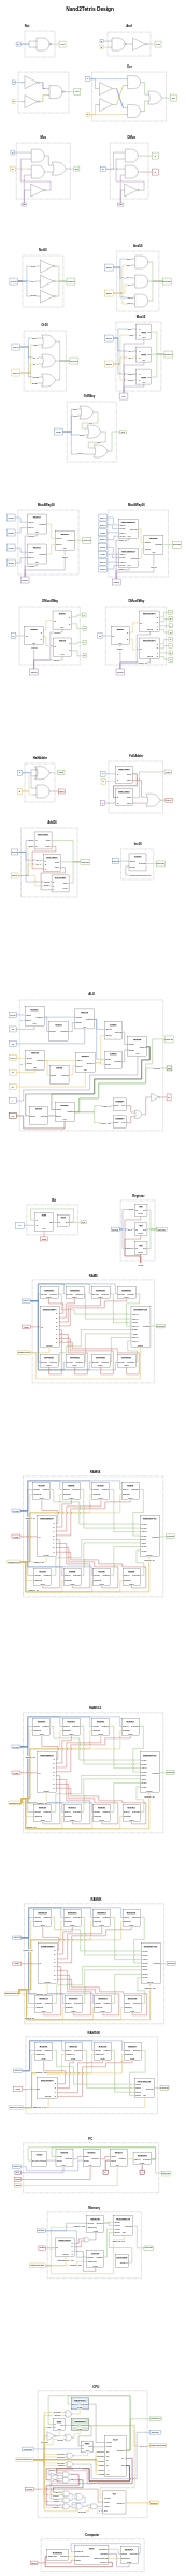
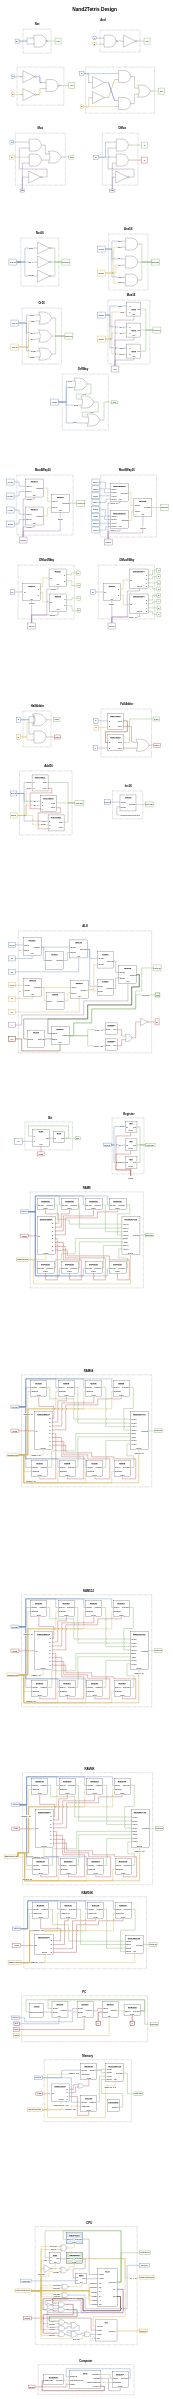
- <mxCell id="10" value="&lt;h1 style=&quot;margin-top: 0px;&quot;&gt;Nand2Tetris Design&lt;/h1&gt;" style="text;html=1;whiteSpace=wrap;overflow=hidden;rounded=0;" parent="1" vertex="1"><mxGeometry x="303" y="20" width="240" height="40" as="geometry" /></mxCell>
+ <mxCell id="10" value="&lt;h1 style=&quot;margin-top: 0px;&quot;&gt;Nand2Tetris Design&lt;/h1&gt;" style="text;html=1;whiteSpace=wrap;overflow=hidden;rounded=0;" parent="1" vertex="1"><mxGeometry x="358" y="25" width="240" height="40" as="geometry" /></mxCell>
- <mxCell id="2" value="&lt;font style=&quot;font-size: 14px;&quot;&gt;&lt;b&gt;Not&lt;/b&gt;&lt;/font&gt;" style="text;html=1;align=center;verticalAlign=middle;whiteSpace=wrap;rounded=0;" parent="1" vertex="1"><mxGeometry x="93.75" y="105" width="60" height="30" as="geometry" /></mxCell>
+ <mxCell id="2" value="&lt;font style=&quot;font-size: 14px;&quot;&gt;&lt;b&gt;Not&lt;/b&gt;&lt;/font&gt;" style="text;html=1;align=center;verticalAlign=middle;whiteSpace=wrap;rounded=0;" parent="1" vertex="1"><mxGeometry x="153.75" y="105" width="60" height="30" as="geometry" /></mxCell>
- <mxCell id="11" value="&lt;font style=&quot;font-size: 14px;&quot;&gt;&lt;b&gt;And&lt;/b&gt;&lt;/font&gt;" style="text;html=1;align=center;verticalAlign=middle;whiteSpace=wrap;rounded=0;" parent="1" vertex="1"><mxGeometry x="568.75" y="105" width="60" height="30" as="geometry" /></mxCell>
+ <mxCell id="11" value="&lt;font style=&quot;font-size: 14px;&quot;&gt;&lt;b&gt;And&lt;/b&gt;&lt;/font&gt;" style="text;html=1;align=center;verticalAlign=middle;whiteSpace=wrap;rounded=0;" parent="1" vertex="1"><mxGeometry x="483.75" y="85" width="60" height="30" as="geometry" /></mxCell>
- <mxCell id="28" value="&lt;font style=&quot;font-size: 14px;&quot;&gt;&lt;b&gt;Xor&lt;/b&gt;&lt;/font&gt;" style="text;html=1;align=center;verticalAlign=middle;whiteSpace=wrap;rounded=0;" parent="1" vertex="1"><mxGeometry x="571.25" y="295" width="60" height="30" as="geometry" /></mxCell>
- <mxCell id="934" value="address[9]" style="text;html=1;align=center;verticalAlign=middle;whiteSpace=wrap;rounded=0;flipV=1;fillColor=none;strokeColor=#d6b656;strokeWidth=2;" parent="1" vertex="1"><mxGeometry x="38" y="8386" width="60.12" height="18" as="geometry" /></mxCell>
+ <mxCell id="934" value="address[9]" style="text;html=1;align=center;verticalAlign=middle;whiteSpace=wrap;rounded=0;flipV=1;fillColor=none;strokeColor=#d6b656;strokeWidth=2;" parent="1" vertex="1"><mxGeometry x="33" y="8366" width="60.12" height="18" as="geometry" /></mxCell>
